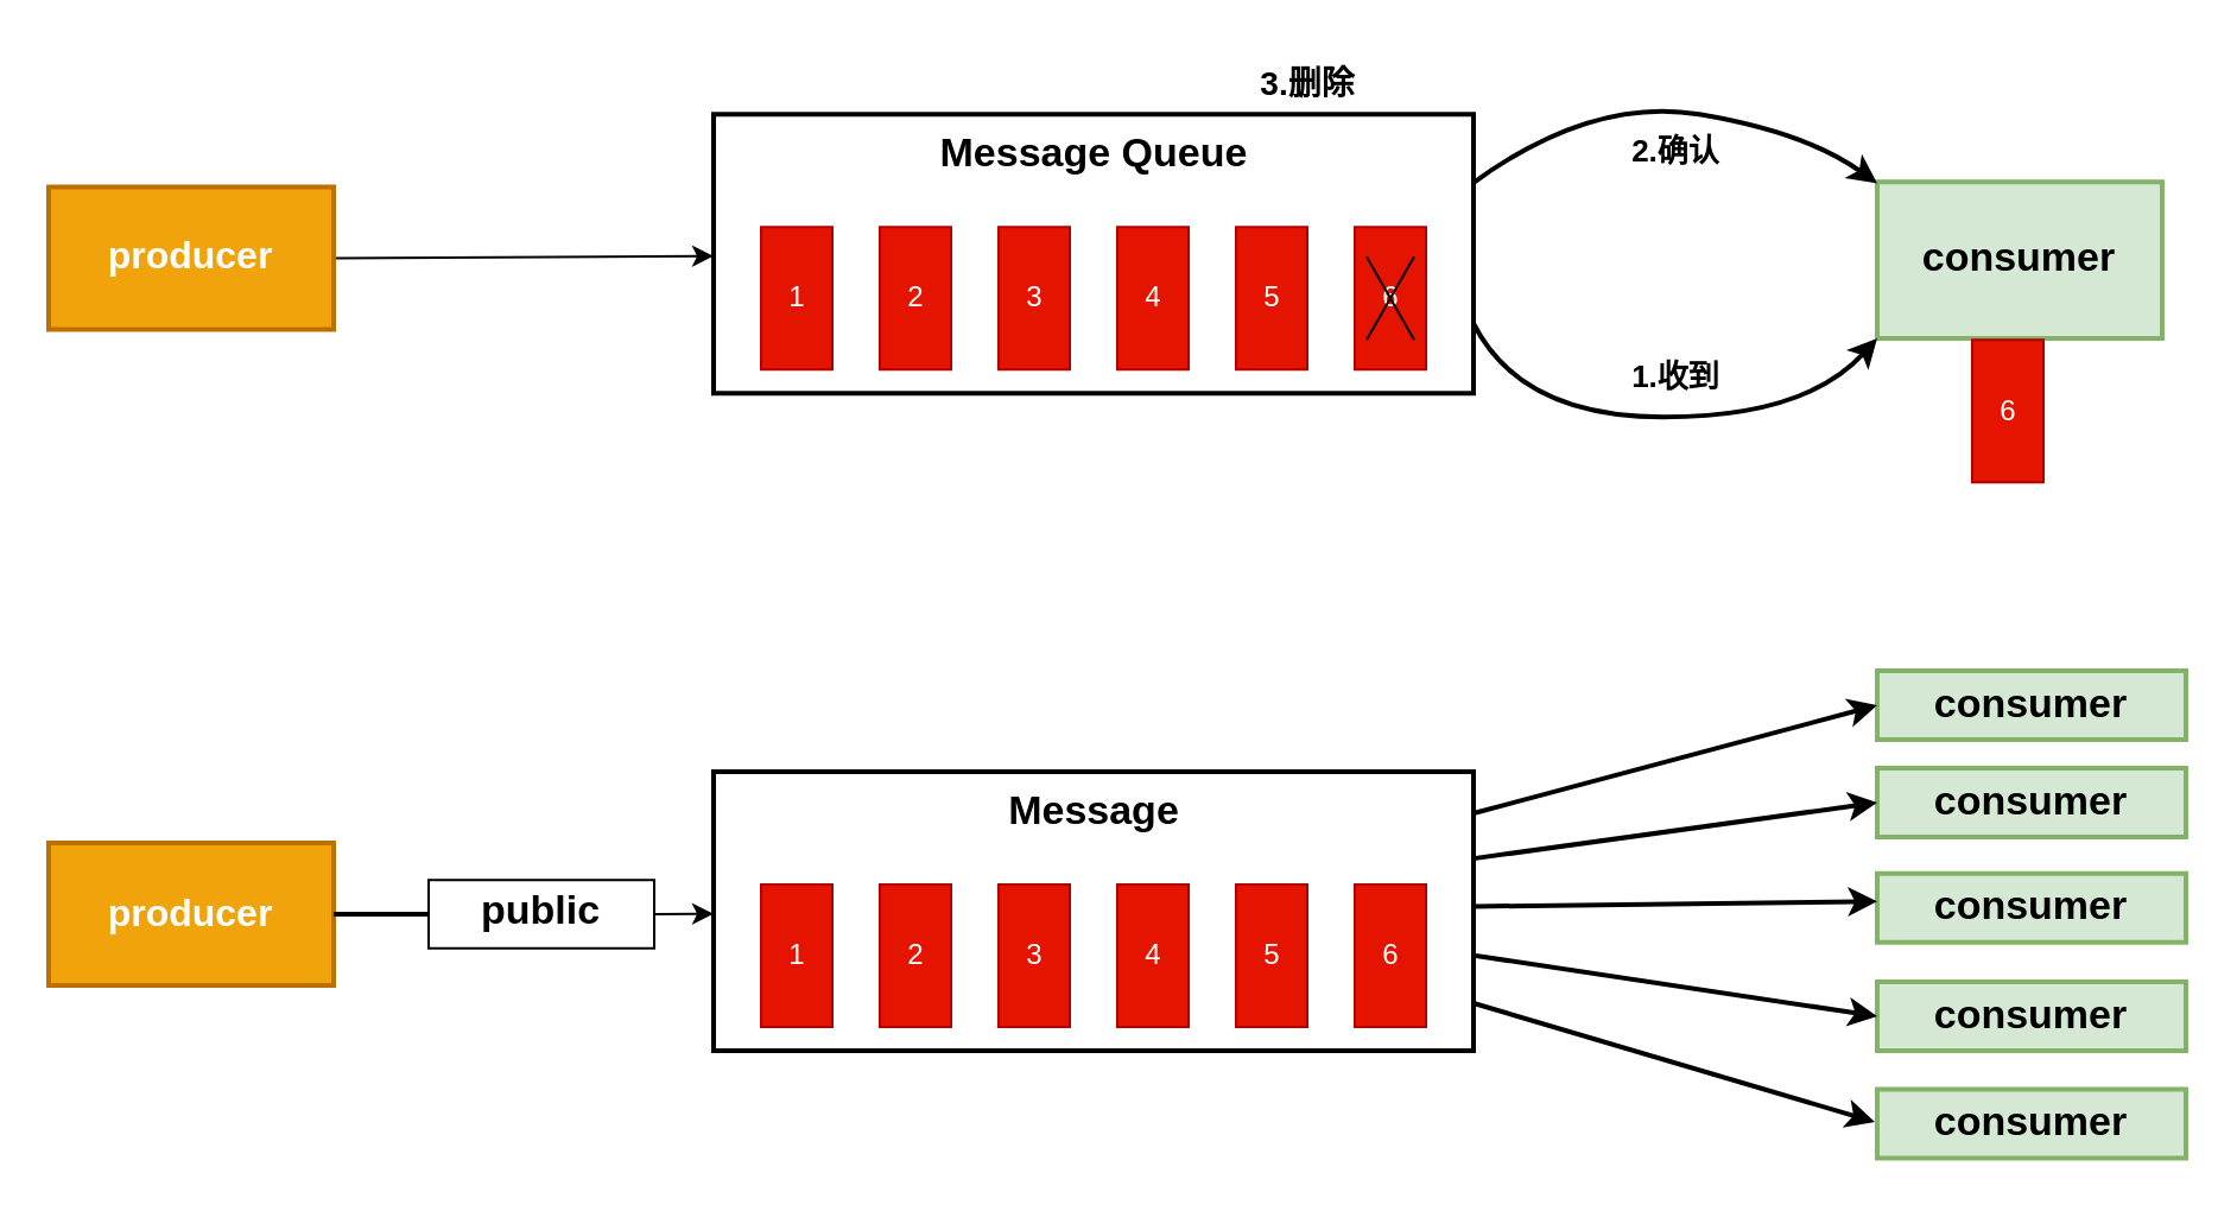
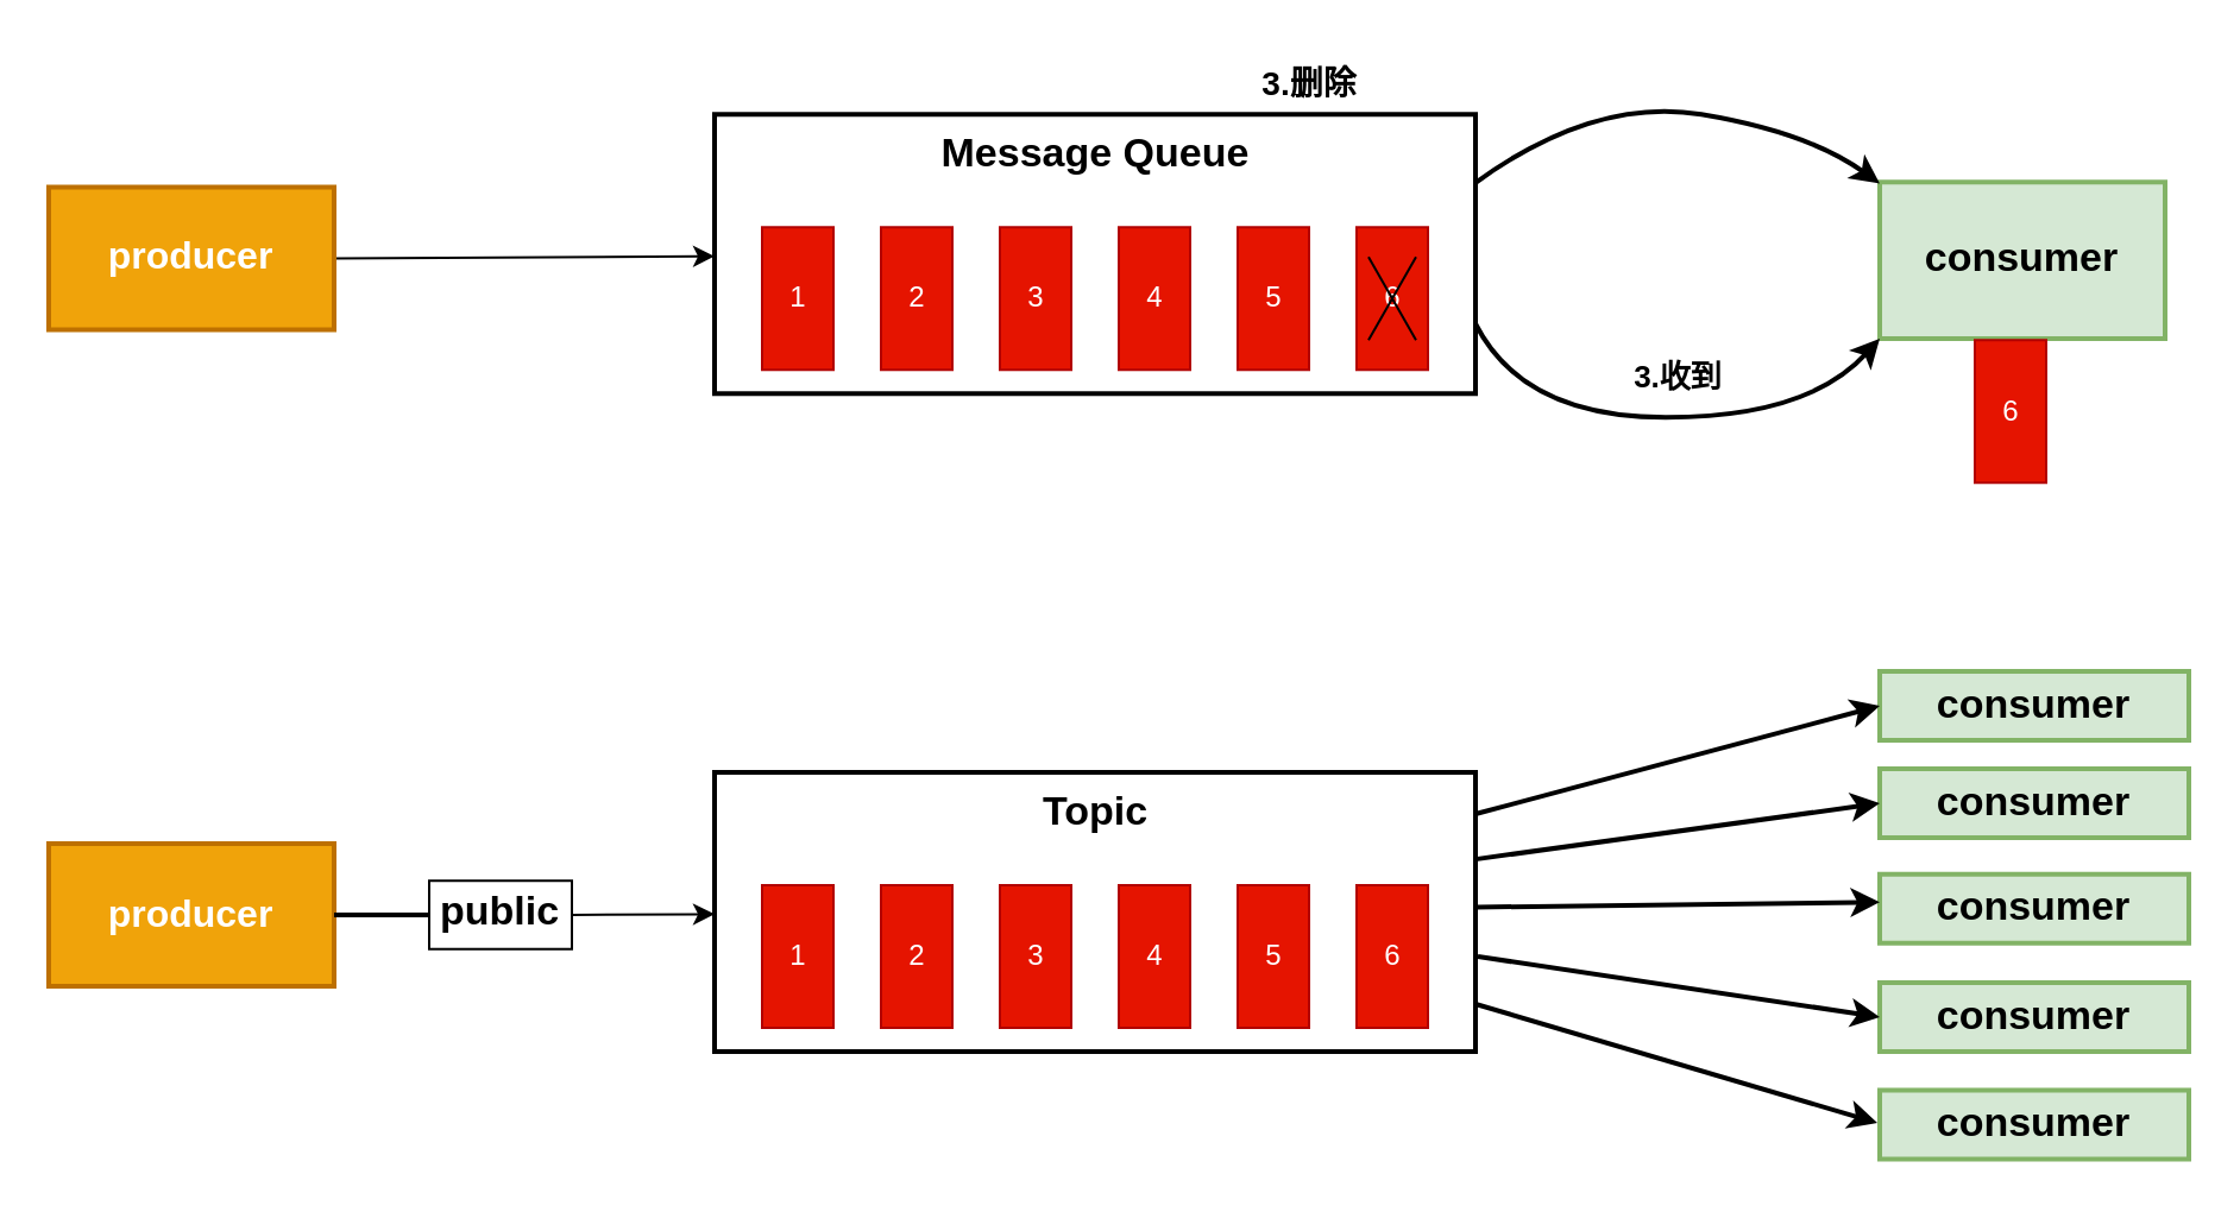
- <mxCell id="16" value="&lt;b&gt;&lt;font style=&quot;font-size: 13px&quot;&gt;2.确认&lt;/font&gt;&lt;/b&gt;" style="text;html=1;align=center;verticalAlign=middle;resizable=0;points=[];autosize=1;fontSize=17;" vertex="1" parent="1"><mxGeometry x="680" y="47.63" width="50" height="30" as="geometry" /></mxCell>
- <mxCell id="14" value="&lt;b&gt;&lt;font style=&quot;font-size: 13px&quot;&gt;1.收到&lt;/font&gt;&lt;/b&gt;" style="text;html=1;align=center;verticalAlign=middle;resizable=0;points=[];autosize=1;fontSize=17;" vertex="1" parent="1"><mxGeometry x="680" y="142.63" width="50" height="30" as="geometry" /></mxCell>
+ <mxCell id="14" value="&lt;b&gt;&lt;font style=&quot;font-size: 13px&quot;&gt;3.收到&lt;/font&gt;&lt;/b&gt;" style="text;html=1;align=center;verticalAlign=middle;resizable=0;points=[];autosize=1;fontSize=17;" vertex="1" parent="1"><mxGeometry x="680" y="142.63" width="50" height="30" as="geometry" /></mxCell>
- <mxCell id="26" value="&lt;b style=&quot;font-size: 17px&quot;&gt;&lt;font style=&quot;font-size: 17px&quot;&gt;Message&lt;/font&gt;&lt;/b&gt;" style="text;html=1;strokeColor=none;fillColor=none;align=center;verticalAlign=middle;whiteSpace=wrap;rounded=0;fontSize=17;" vertex="1" parent="1"><mxGeometry x="330.62" y="332" width="258.75" height="20" as="geometry" /></mxCell>
+ <mxCell id="26" value="&lt;b style=&quot;font-size: 17px&quot;&gt;&lt;font style=&quot;font-size: 17px&quot;&gt;Topic&lt;/font&gt;&lt;/b&gt;" style="text;html=1;strokeColor=none;fillColor=none;align=center;verticalAlign=middle;whiteSpace=wrap;rounded=0;fontSize=17;" vertex="1" parent="1"><mxGeometry x="330.62" y="332" width="258.75" height="20" as="geometry" /></mxCell>
- <mxCell id="31" value="&lt;b&gt;public&lt;/b&gt;" style="whiteSpace=wrap;html=1;strokeWidth=1;gradientColor=none;fontSize=17;" vertex="1" parent="1"><mxGeometry x="180" y="370.12" width="95" height="28.75" as="geometry" /></mxCell>
+ <mxCell id="31" value="&lt;b&gt;public&lt;/b&gt;" style="whiteSpace=wrap;html=1;strokeWidth=1;gradientColor=none;fontSize=17;" vertex="1" parent="1"><mxGeometry x="180" y="370.12" width="60" height="28.75" as="geometry" /></mxCell>
